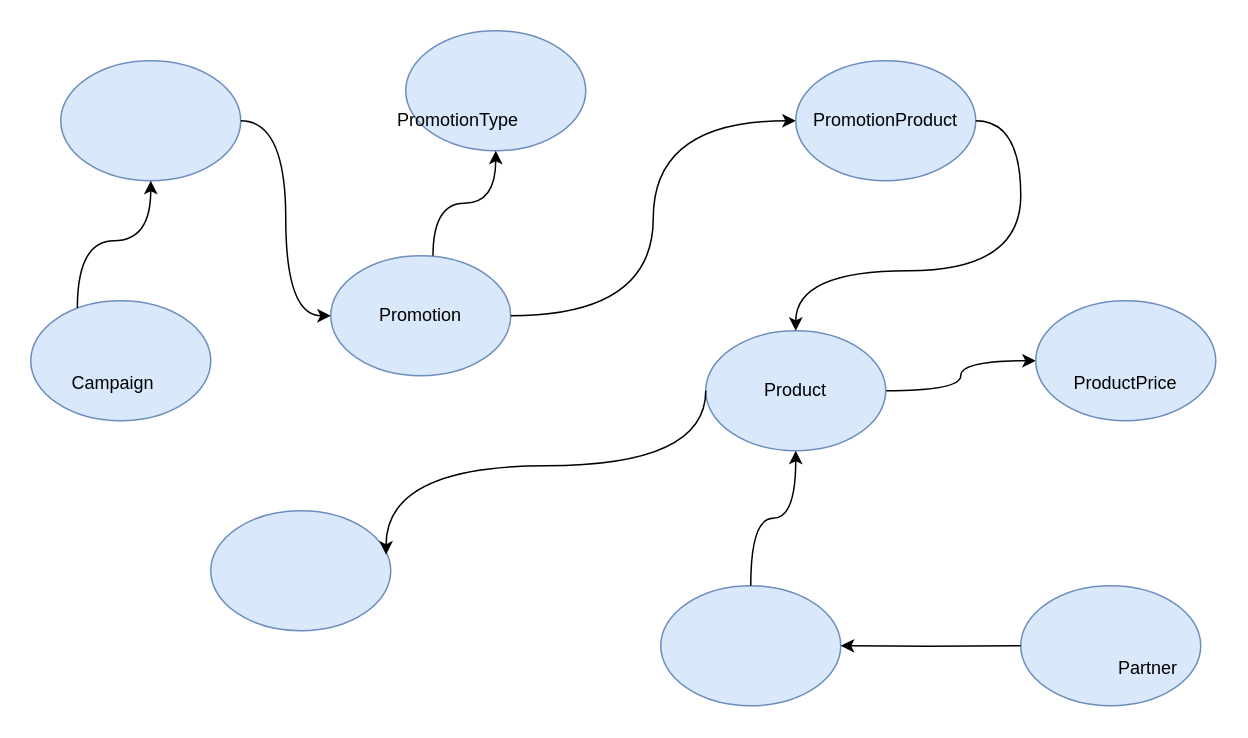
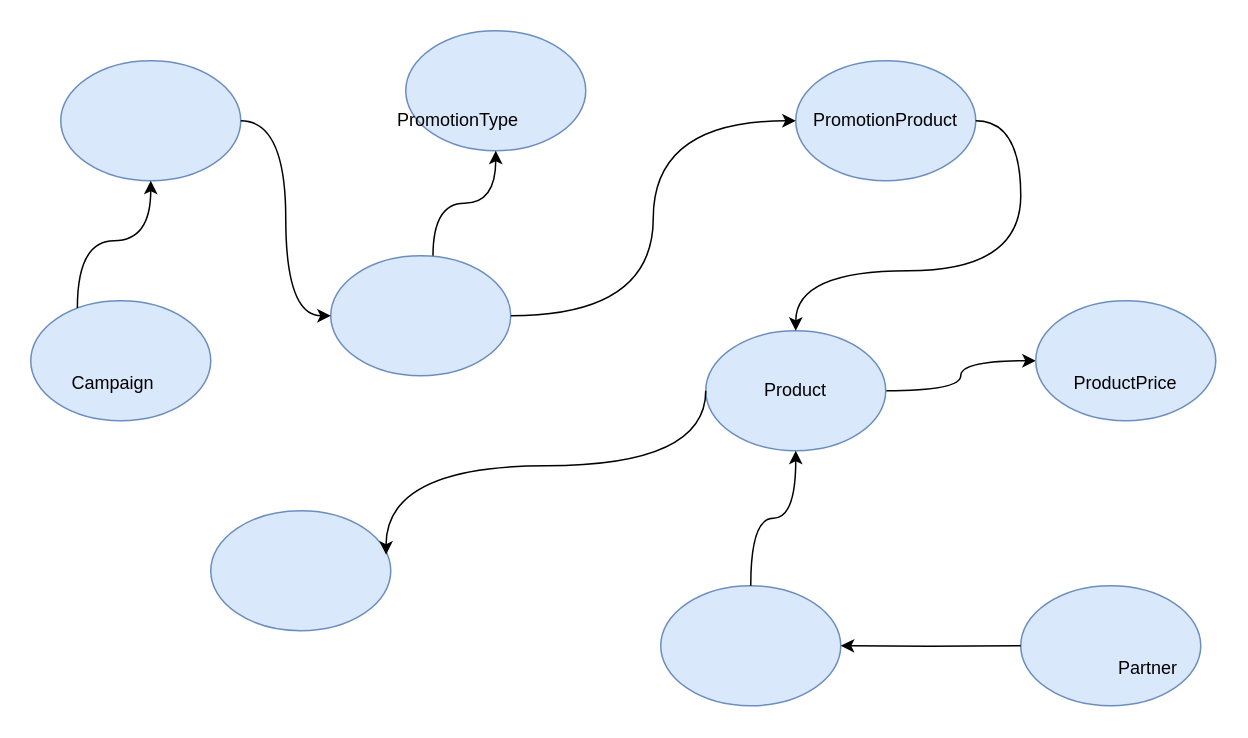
- <mxCell id="15" value="Promotion" style="text;html=1;strokeColor=none;fillColor=none;align=center;verticalAlign=middle;whiteSpace=wrap;rounded=0;" parent="1" vertex="1"><mxGeometry x="260" y="200" width="40" height="20" as="geometry" /></mxCell>
